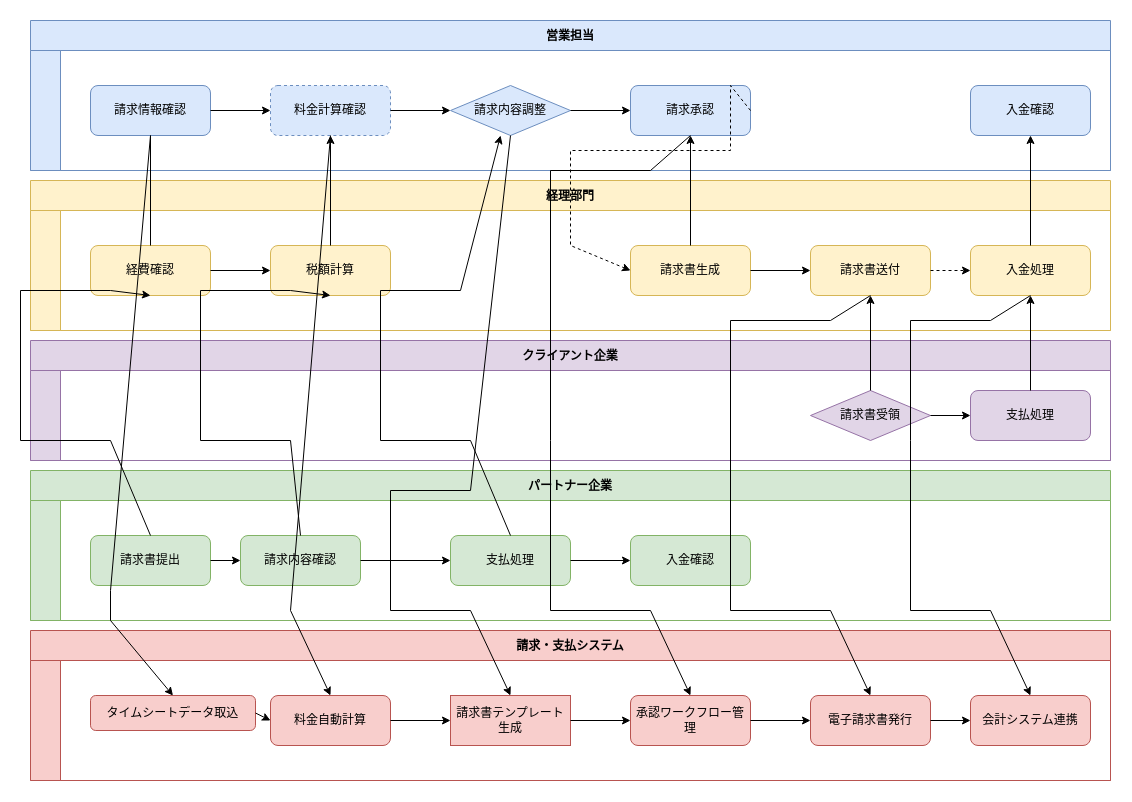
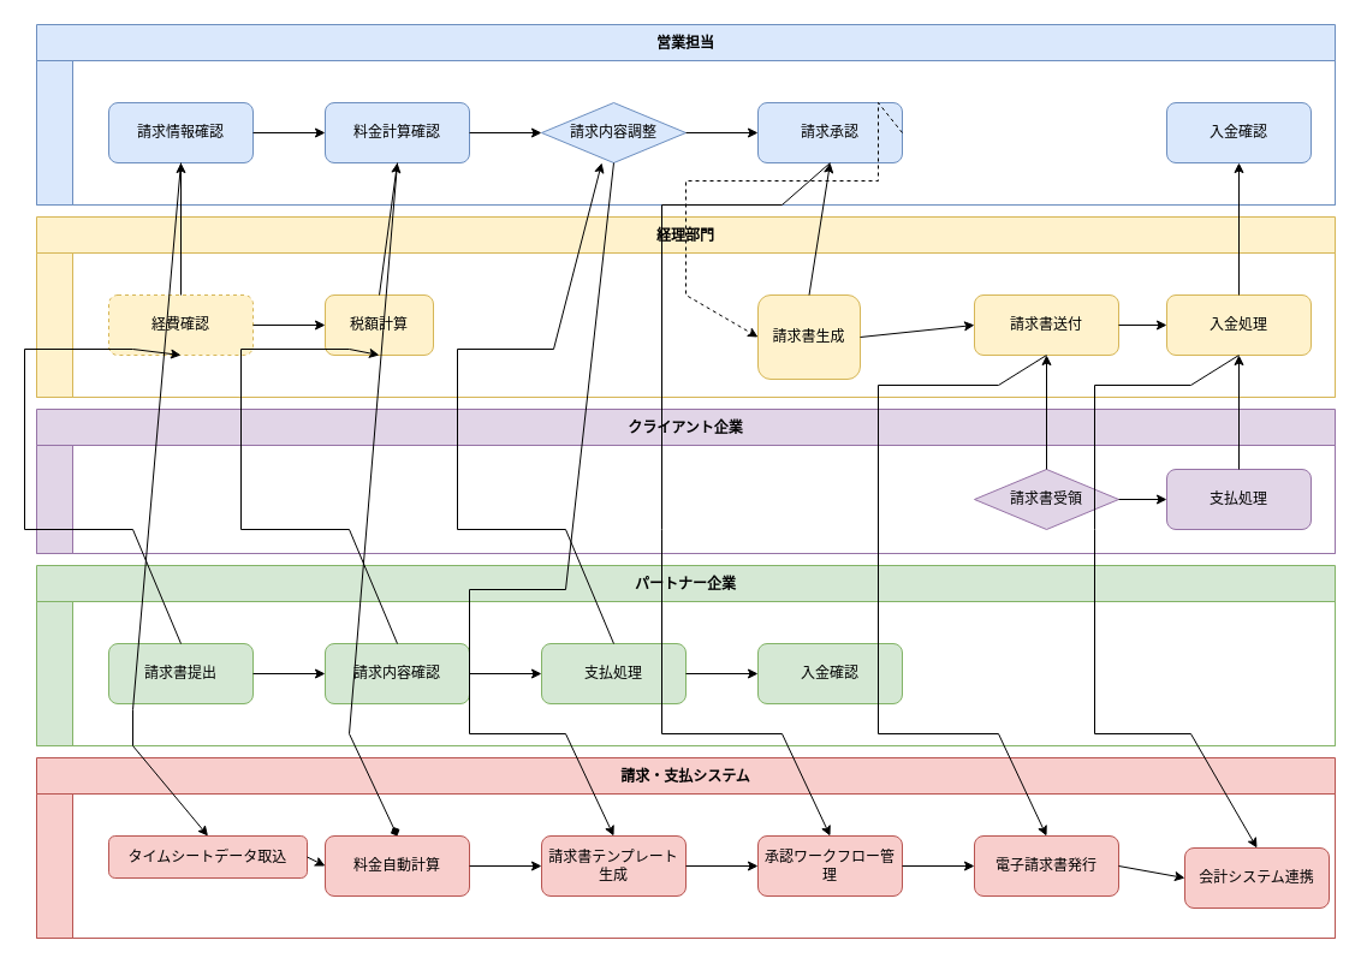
- <mxCell id="5" value="料金計算確認" style="rounded=1;whiteSpace=wrap;html=1;fillColor=#dae8fc;strokeColor=#6c8ebf;dashed=1;" vertex="1" parent="3"><mxGeometry x="240" y="35" width="120" height="50" as="geometry" /></mxCell>
+ <mxCell id="5" value="料金計算確認" style="rounded=1;whiteSpace=wrap;html=1;fillColor=#dae8fc;strokeColor=#6c8ebf;" vertex="1" parent="3"><mxGeometry x="240" y="35" width="120" height="50" as="geometry" /></mxCell>
- <mxCell id="20" value="" style="endArrow=none;html=1;rounded=0;exitX=0.5;exitY=0;exitDx=0;exitDy=0;entryX=0.5;entryY=1;entryDx=0;entryDy=0;" edge="1" parent="1" source="14" target="4"><mxGeometry width="50" height="50" relative="1" as="geometry"><mxPoint x="540" y="250" as="sourcePoint" /><mxPoint x="590" y="200" as="targetPoint" /></mxGeometry></mxCell>
+ <mxCell id="20" value="" style="endArrow=classic;html=1;rounded=0;exitX=0.5;exitY=0;exitDx=0;exitDy=0;entryX=0.5;entryY=1;entryDx=0;entryDy=0;" edge="1" parent="1" source="14" target="4"><mxGeometry width="50" height="50" relative="1" as="geometry"><mxPoint x="540" y="250" as="sourcePoint" /><mxPoint x="590" y="200" as="targetPoint" /></mxGeometry></mxCell>
- <mxCell id="14" value="経費確認" style="rounded=1;whiteSpace=wrap;html=1;fillColor=#fff2cc;strokeColor=#d6b656;" vertex="1" parent="13"><mxGeometry x="60" y="35" width="120" height="50" as="geometry" /></mxCell>
+ <mxCell id="14" value="経費確認" style="rounded=1;whiteSpace=wrap;html=1;fillColor=#fff2cc;strokeColor=#d6b656;dashed=1;" vertex="1" parent="13"><mxGeometry x="60" y="35" width="120" height="50" as="geometry" /></mxCell>
- <mxCell id="15" value="税額計算" style="rounded=1;whiteSpace=wrap;html=1;fillColor=#fff2cc;strokeColor=#d6b656;" vertex="1" parent="13"><mxGeometry x="240" y="35" width="120" height="50" as="geometry" /></mxCell>
+ <mxCell id="15" value="税額計算" style="rounded=1;whiteSpace=wrap;html=1;fillColor=#fff2cc;strokeColor=#d6b656;" vertex="1" parent="13"><mxGeometry x="240" y="35" width="90" height="50" as="geometry" /></mxCell>
- <mxCell id="16" value="請求書生成" style="rounded=1;whiteSpace=wrap;html=1;fillColor=#fff2cc;strokeColor=#d6b656;" vertex="1" parent="13"><mxGeometry x="600" y="35" width="120" height="50" as="geometry" /></mxCell>
+ <mxCell id="16" value="請求書生成" style="rounded=1;whiteSpace=wrap;html=1;fillColor=#fff2cc;strokeColor=#d6b656;" vertex="1" parent="13"><mxGeometry x="600" y="35" width="85" height="70" as="geometry" /></mxCell>
- <mxCell id="24" value="" style="endArrow=classic;html=1;rounded=0;exitX=1;exitY=0.5;exitDx=0;exitDy=0;entryX=0;entryY=0.5;entryDx=0;entryDy=0;dashed=1;" edge="1" parent="13" source="17" target="18"><mxGeometry width="50" height="50" relative="1" as="geometry"><mxPoint x="510" y="280" as="sourcePoint" /><mxPoint x="560" y="230" as="targetPoint" /></mxGeometry></mxCell>
+ <mxCell id="24" value="" style="endArrow=classic;html=1;rounded=0;exitX=1;exitY=0.5;exitDx=0;exitDy=0;entryX=0;entryY=0.5;entryDx=0;entryDy=0;" edge="1" parent="13" source="17" target="18"><mxGeometry width="50" height="50" relative="1" as="geometry"><mxPoint x="510" y="280" as="sourcePoint" /><mxPoint x="560" y="230" as="targetPoint" /></mxGeometry></mxCell>
- <mxCell id="37" value="請求内容確認" style="rounded=1;whiteSpace=wrap;html=1;fillColor=#d5e8d4;strokeColor=#82b366;" vertex="1" parent="35"><mxGeometry x="210" y="35" width="120" height="50" as="geometry" /></mxCell>
+ <mxCell id="37" value="請求内容確認" style="rounded=1;whiteSpace=wrap;html=1;fillColor=#d5e8d4;strokeColor=#82b366;" vertex="1" parent="35"><mxGeometry x="240" y="35" width="120" height="50" as="geometry" /></mxCell>
- <mxCell id="60" value="" style="endArrow=classic;html=1;rounded=0;exitX=0.5;exitY=1;exitDx=0;exitDy=0;entryX=0.5;entryY=0;entryDx=0;entryDy=0;" edge="1" parent="1" source="5" target="49"><mxGeometry width="50" height="50" relative="1" as="geometry"><mxPoint x="540" y="450" as="sourcePoint" /><mxPoint x="590" y="400" as="targetPoint" /><Array as="points"><mxPoint x="290" y="610" /></Array></mxGeometry></mxCell>
+ <mxCell id="60" value="" style="endArrow=diamond;html=1;rounded=0;exitX=0.5;exitY=1;exitDx=0;exitDy=0;entryX=0.5;entryY=0;entryDx=0;entryDy=0;" edge="1" parent="1" source="5" target="49"><mxGeometry width="50" height="50" relative="1" as="geometry"><mxPoint x="540" y="450" as="sourcePoint" /><mxPoint x="590" y="400" as="targetPoint" /><Array as="points"><mxPoint x="290" y="610" /></Array></mxGeometry></mxCell>
- <mxCell id="50" value="請求書テンプレート生成" style="whiteSpace=wrap;html=1;fillColor=#f8cecc;strokeColor=#b85450;rounded=0;" vertex="1" parent="47"><mxGeometry x="420" y="35" width="120" height="50" as="geometry" /></mxCell>
+ <mxCell id="50" value="請求書テンプレート生成" style="rounded=1;whiteSpace=wrap;html=1;fillColor=#f8cecc;strokeColor=#b85450;" vertex="1" parent="47"><mxGeometry x="420" y="35" width="120" height="50" as="geometry" /></mxCell>
- <mxCell id="53" value="会計システム連携" style="rounded=1;whiteSpace=wrap;html=1;fillColor=#f8cecc;strokeColor=#b85450;" vertex="1" parent="47"><mxGeometry x="940" y="35" width="120" height="50" as="geometry" /></mxCell>
+ <mxCell id="53" value="会計システム連携" style="rounded=1;whiteSpace=wrap;html=1;fillColor=#f8cecc;strokeColor=#b85450;" vertex="1" parent="47"><mxGeometry x="955" y="45" width="120" height="50" as="geometry" /></mxCell>
